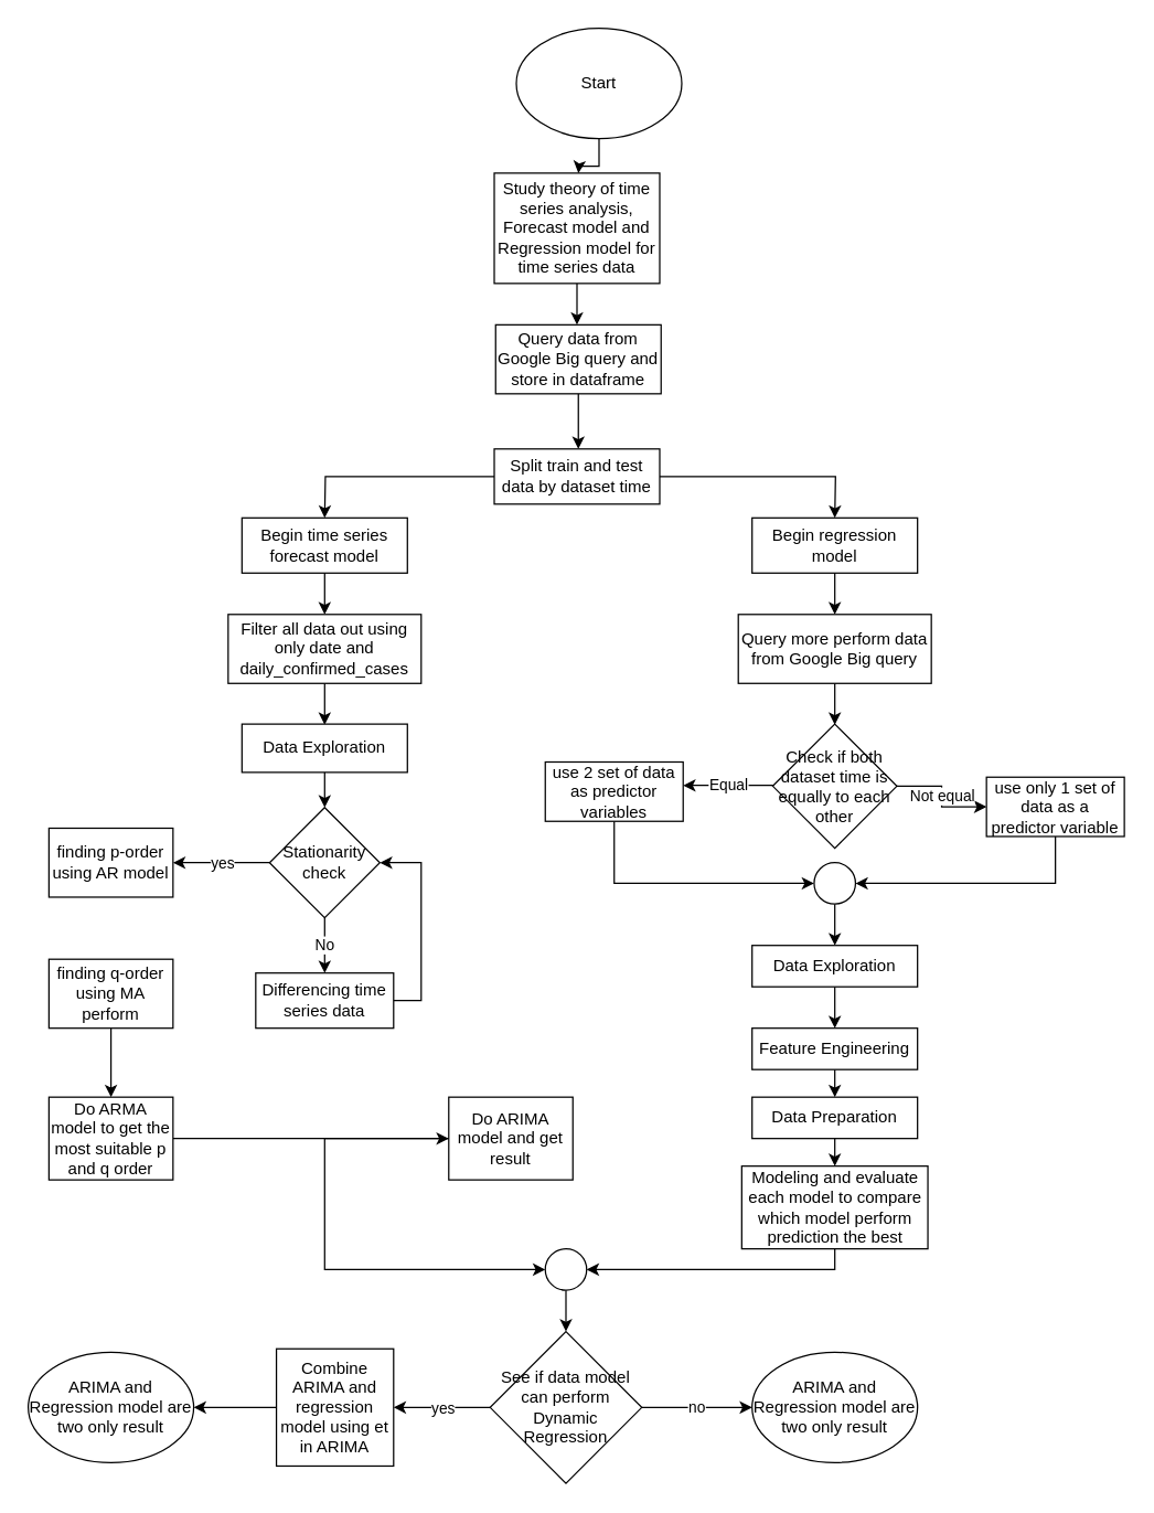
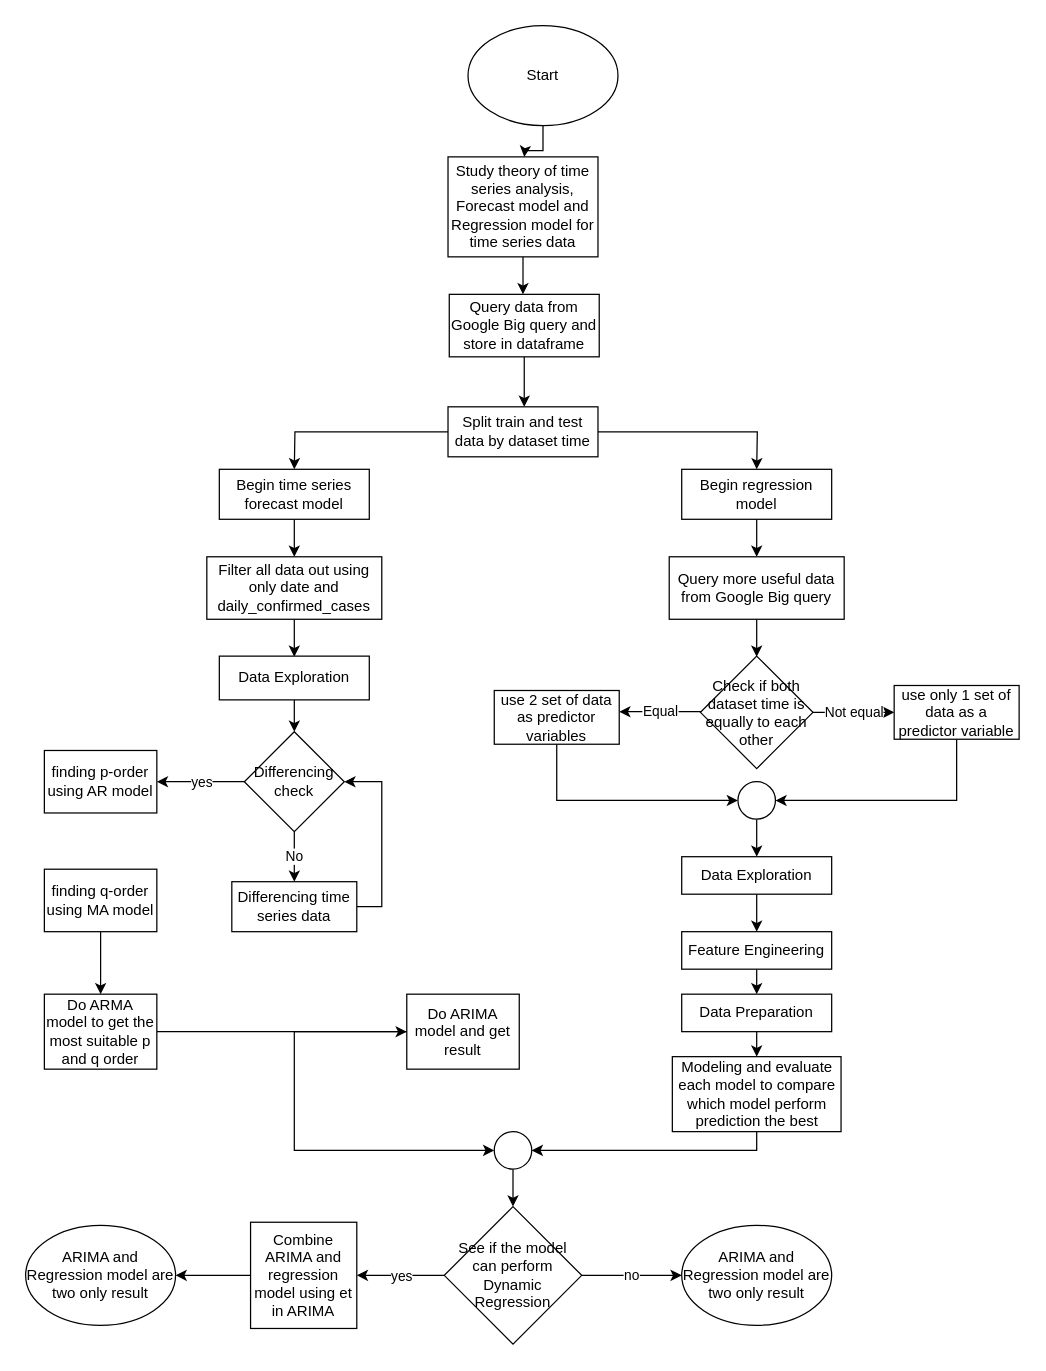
- <mxCell id="32" value="Query more perform data from Google Big query" style="rounded=0;whiteSpace=wrap;html=1;" vertex="1" parent="1"><mxGeometry x="535" y="445" width="140" height="50" as="geometry" /></mxCell>
+ <mxCell id="32" value="Query more useful data from Google Big query" style="rounded=0;whiteSpace=wrap;html=1;" vertex="1" parent="1"><mxGeometry x="535" y="445" width="140" height="50" as="geometry" /></mxCell>
- <mxCell id="39" value="use only 1 set of data as a predictor variable" style="rounded=0;whiteSpace=wrap;html=1;" vertex="1" parent="1"><mxGeometry x="715" y="563" width="100" height="43" as="geometry" /></mxCell>
+ <mxCell id="39" value="use only 1 set of data as a predictor variable" style="rounded=0;whiteSpace=wrap;html=1;" vertex="1" parent="1"><mxGeometry x="715" y="548" width="100" height="43" as="geometry" /></mxCell>
- <mxCell id="21" value="&lt;span&gt;Stationarity check&lt;/span&gt;" style="rhombus;whiteSpace=wrap;html=1;" vertex="1" parent="1"><mxGeometry x="195" y="585" width="80" height="80" as="geometry" /></mxCell>
+ <mxCell id="21" value="&lt;span&gt;Differencing check&lt;/span&gt;" style="rhombus;whiteSpace=wrap;html=1;" vertex="1" parent="1"><mxGeometry x="195" y="585" width="80" height="80" as="geometry" /></mxCell>
- <mxCell id="26" value="finding q-order using MA perform" style="rounded=0;whiteSpace=wrap;html=1;" vertex="1" parent="1"><mxGeometry x="35" y="695" width="90" height="50" as="geometry" /></mxCell>
+ <mxCell id="26" value="finding q-order using MA model" style="rounded=0;whiteSpace=wrap;html=1;" vertex="1" parent="1"><mxGeometry x="35" y="695" width="90" height="50" as="geometry" /></mxCell>
- <mxCell id="54" value="See if data model can perform Dynamic Regression" style="rhombus;whiteSpace=wrap;html=1;" vertex="1" parent="1"><mxGeometry x="355" y="965" width="110" height="110" as="geometry" /></mxCell>
+ <mxCell id="54" value="See if the model can perform Dynamic Regression" style="rhombus;whiteSpace=wrap;html=1;" vertex="1" parent="1"><mxGeometry x="355" y="965" width="110" height="110" as="geometry" /></mxCell>
